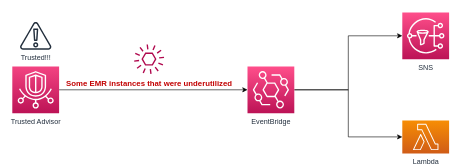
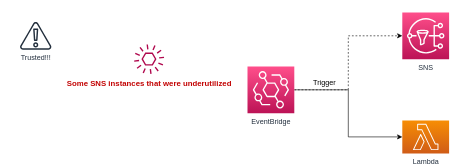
- <mxCell id="4" style="edgeStyle=orthogonalEdgeStyle;rounded=0;orthogonalLoop=1;jettySize=auto;html=1;entryX=0;entryY=0.5;entryDx=0;entryDy=0;entryPerimeter=0;" edge="1" parent="1" source="6" target="7"><mxGeometry relative="1" as="geometry" /></mxCell>
+ <mxCell id="4" style="edgeStyle=orthogonalEdgeStyle;rounded=0;orthogonalLoop=1;jettySize=auto;html=1;entryX=0;entryY=0.5;entryDx=0;entryDy=0;entryPerimeter=0;dashed=1;" edge="1" parent="1" source="6" target="7"><mxGeometry relative="1" as="geometry" /></mxCell>
- <mxCell id="11" value="Some EMR instances that were underutilized" style="text;html=1;align=center;verticalAlign=middle;resizable=0;points=[];autosize=1;strokeColor=none;fillColor=none;fontStyle=1;fontColor=#c20000;fontSize=13;" vertex="1" parent="1"><mxGeometry x="98" y="123" width="300" height="30" as="geometry" /></mxCell>
+ <mxCell id="11" value="Some SNS instances that were underutilized" style="text;html=1;align=center;verticalAlign=middle;resizable=0;points=[];autosize=1;strokeColor=none;fillColor=none;fontStyle=1;fontColor=#c20000;fontSize=13;" vertex="1" parent="1"><mxGeometry x="98" y="123" width="300" height="30" as="geometry" /></mxCell>
+ <mxCell id="9" value="Trigger" style="text;html=1;align=center;verticalAlign=middle;resizable=0;points=[];autosize=1;strokeColor=none;fillColor=none;" vertex="1" parent="1"><mxGeometry x="510" y="123" width="60" height="30" as="geometry" /></mxCell>
- <mxCell id="3" value="Trusted Advisor" style="sketch=0;points=[[0,0,0],[0.25,0,0],[0.5,0,0],[0.75,0,0],[1,0,0],[0,1,0],[0.25,1,0],[0.5,1,0],[0.75,1,0],[1,1,0],[0,0.25,0],[0,0.5,0],[0,0.75,0],[1,0.25,0],[1,0.5,0],[1,0.75,0]];points=[[0,0,0],[0.25,0,0],[0.5,0,0],[0.75,0,0],[1,0,0],[0,1,0],[0.25,1,0],[0.5,1,0],[0.75,1,0],[1,1,0],[0,0.25,0],[0,0.5,0],[0,0.75,0],[1,0.25,0],[1,0.5,0],[1,0.75,0]];outlineConnect=0;fontColor=#232F3E;gradientColor=#F34482;gradientDirection=north;fillColor=#BC1356;strokeColor=#ffffff;dashed=0;verticalLabelPosition=bottom;verticalAlign=top;align=center;html=1;fontSize=12;fontStyle=0;aspect=fixed;shape=mxgraph.aws4.resourceIcon;resIcon=mxgraph.aws4.trusted_advisor;" vertex="1" parent="1"><mxGeometry y="110" width="78" height="78" as="geometry" x="20" /></mxCell>
- <mxCell id="2" style="edgeStyle=orthogonalEdgeStyle;rounded=0;orthogonalLoop=1;jettySize=auto;html=1;" edge="1" parent="1" source="3" target="6"><mxGeometry relative="1" as="geometry" /></mxCell>
